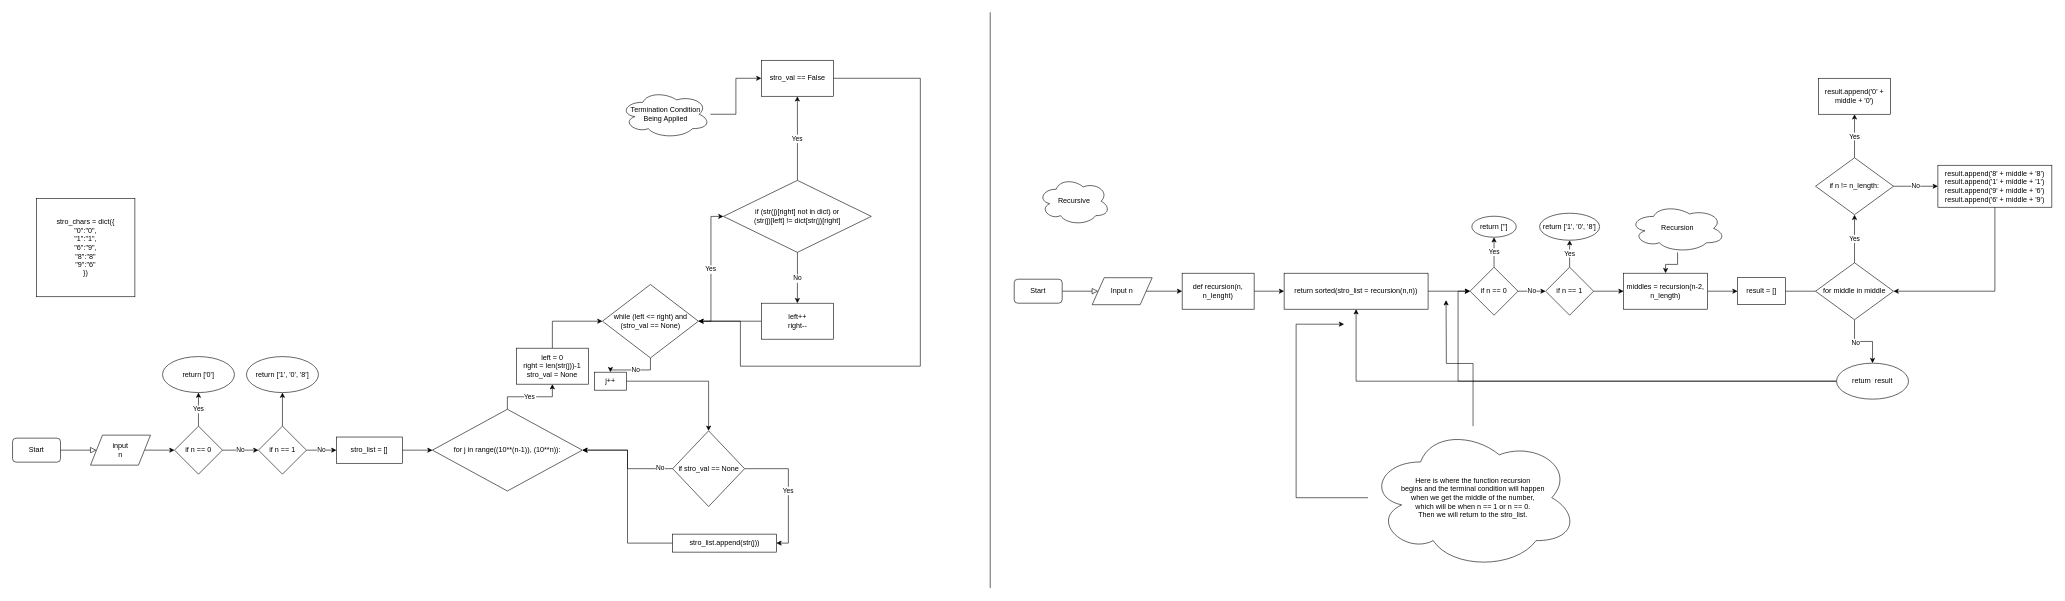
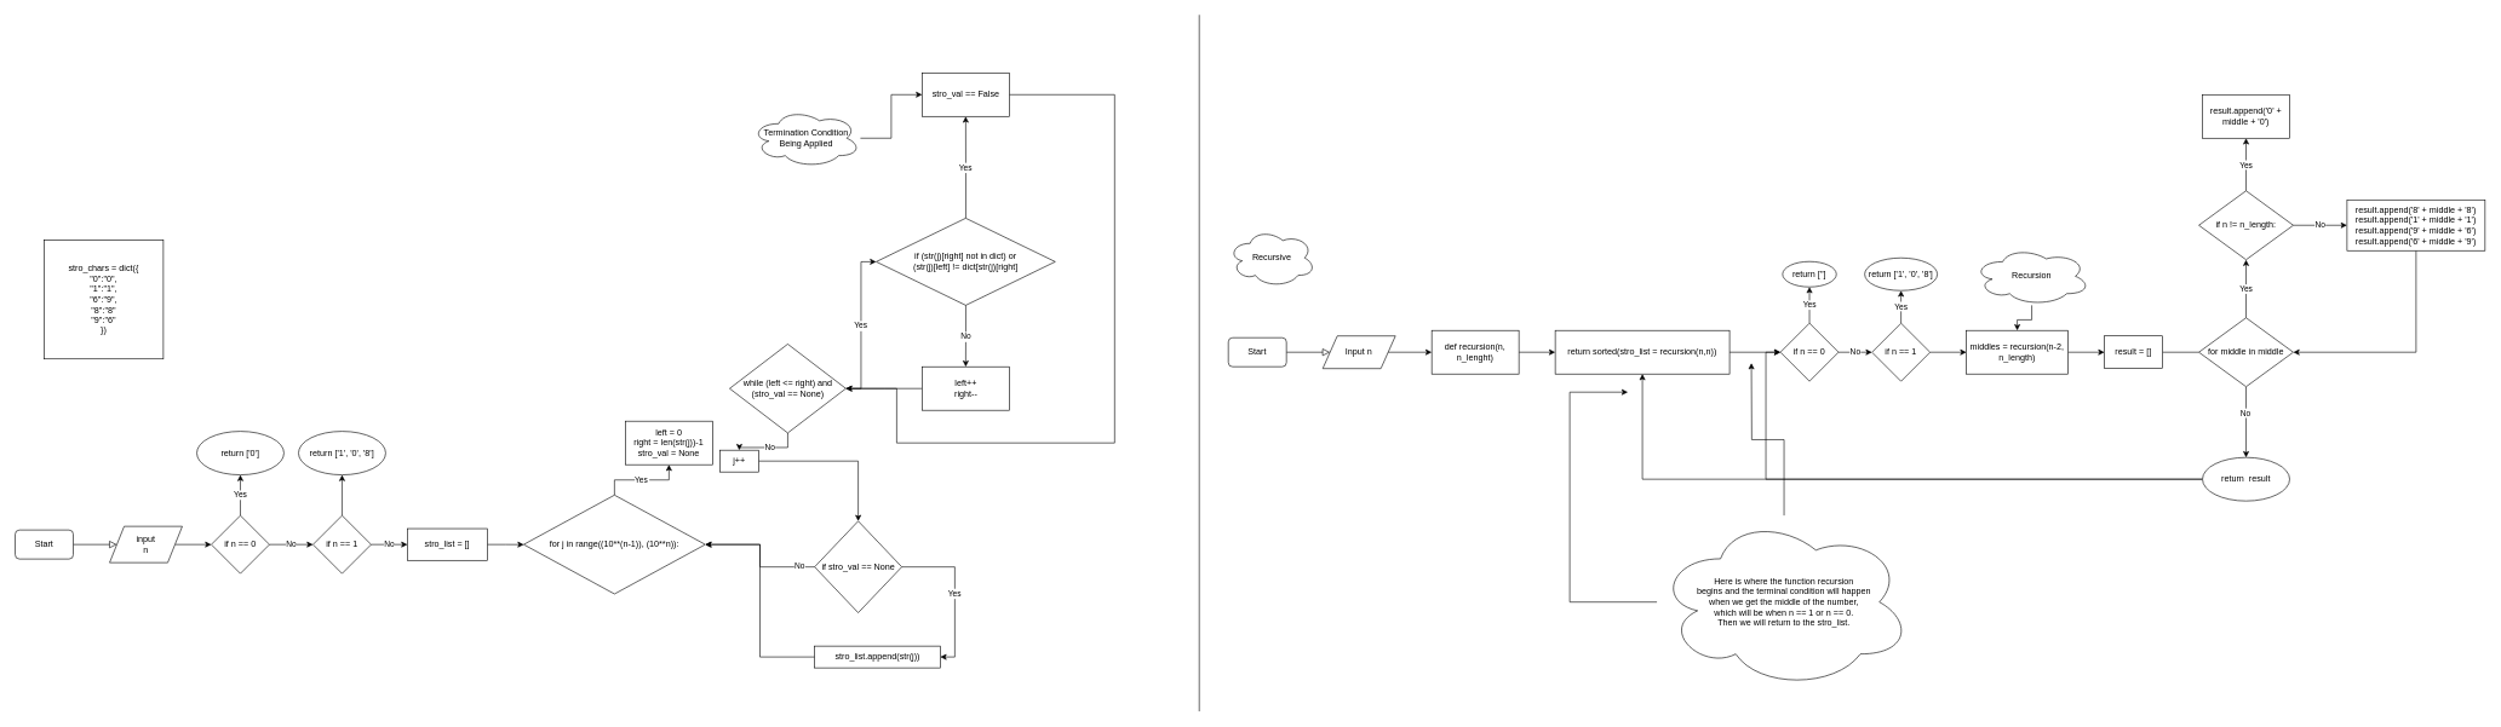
- <mxCell id="32" value="Recursive" style="ellipse;shape=cloud;whiteSpace=wrap;html=1;" parent="1" vertex="1"><mxGeometry x="1730" y="295" width="120" height="80" as="geometry" /></mxCell>
+ <mxCell id="32" value="Recursive" style="ellipse;shape=cloud;whiteSpace=wrap;html=1;" parent="1" vertex="1"><mxGeometry x="1690" y="315" width="120" height="80" as="geometry" /></mxCell>
- <mxCell id="10" value="" style="edgeStyle=orthogonalEdgeStyle;rounded=0;orthogonalLoop=1;jettySize=auto;html=0;entryX=0;entryY=0.5;entryDx=0;entryDy=0;exitX=0.5;exitY=0;exitDx=0;exitDy=0;" parent="1" source="11" target="14" edge="1"><mxGeometry relative="1" as="geometry"><mxPoint x="920.5" y="530" as="targetPoint" /></mxGeometry></mxCell>
- <mxCell id="74" value="return&amp;nbsp; result" style="ellipse;whiteSpace=wrap;html=1;" vertex="1" parent="1"><mxGeometry x="3061" y="605" width="120" height="60" as="geometry" /></mxCell>
+ <mxCell id="74" value="return&amp;nbsp; result" style="ellipse;whiteSpace=wrap;html=1;" vertex="1" parent="1"><mxGeometry x="3031" y="630" width="120" height="60" as="geometry" /></mxCell>
